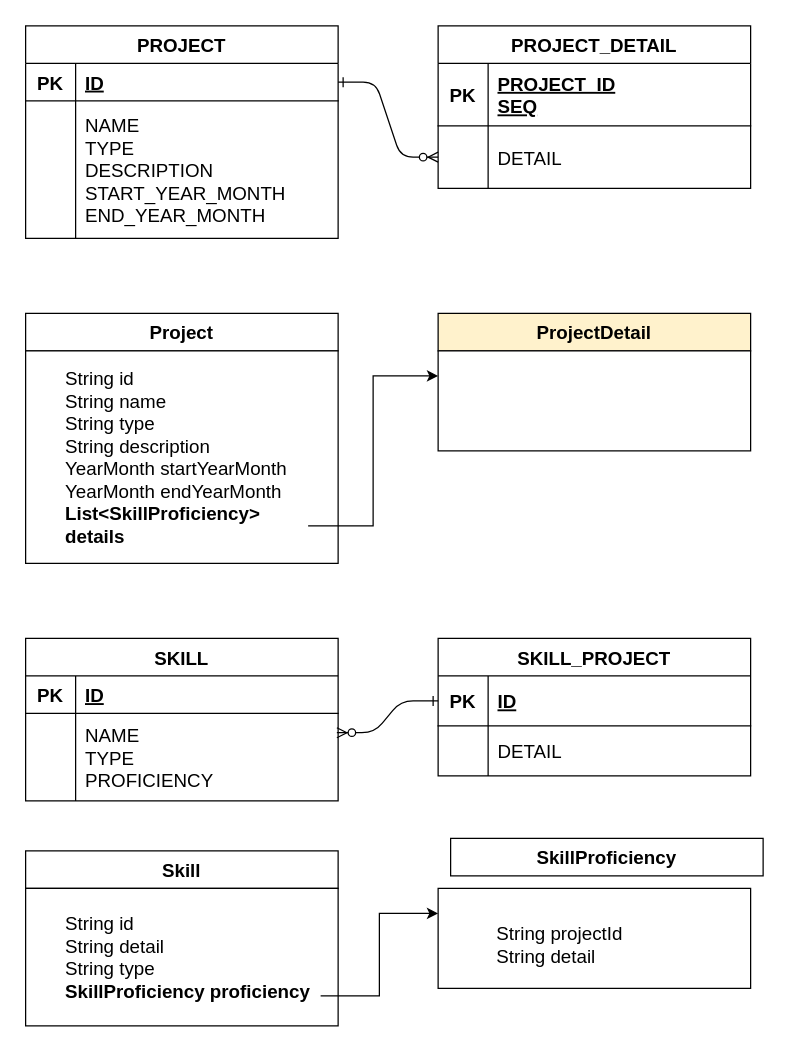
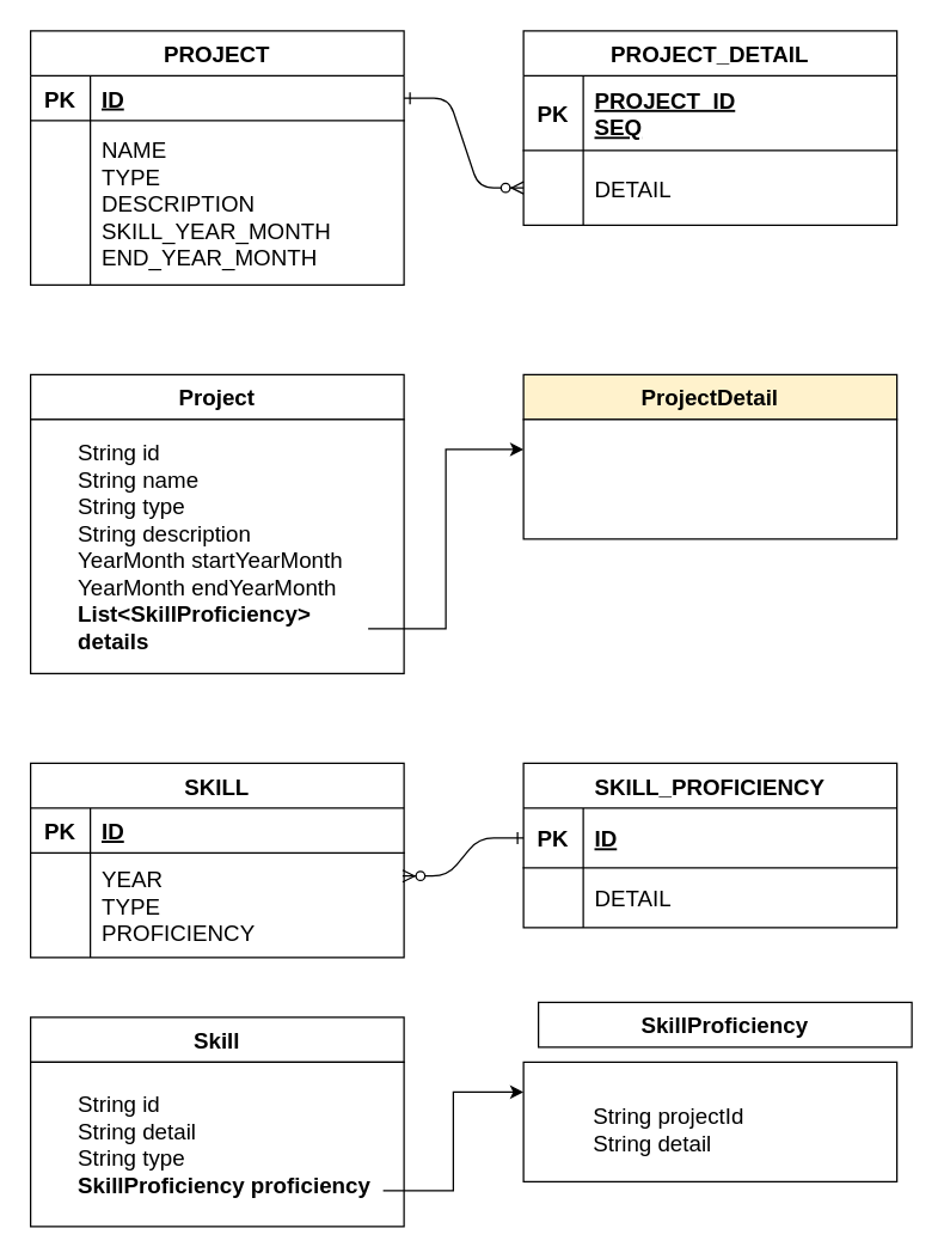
- <mxCell id="16" value="NAME&#10;TYPE&#10;DESCRIPTION&#10;START_YEAR_MONTH&#10;END_YEAR_MONTH" style="shape=partialRectangle;overflow=hidden;connectable=0;fillColor=none;top=0;left=0;bottom=0;right=0;align=left;spacingLeft=6;fontSize=15;" parent="14" vertex="1"><mxGeometry x="40" width="210" height="110" as="geometry"><mxRectangle width="210" height="110" as="alternateBounds" /></mxGeometry></mxCell>
+ <mxCell id="16" value="NAME&#10;TYPE&#10;DESCRIPTION&#10;SKILL_YEAR_MONTH&#10;END_YEAR_MONTH" style="shape=partialRectangle;overflow=hidden;connectable=0;fillColor=none;top=0;left=0;bottom=0;right=0;align=left;spacingLeft=6;fontSize=15;" parent="14" vertex="1"><mxGeometry x="40" width="210" height="110" as="geometry"><mxRectangle width="210" height="110" as="alternateBounds" /></mxGeometry></mxCell>
- <mxCell id="24" value="SKILL_PROJECT" style="shape=table;startSize=30;container=1;collapsible=1;childLayout=tableLayout;fixedRows=1;rowLines=0;fontStyle=1;align=center;resizeLast=1;fontSize=15;" parent="1" vertex="1"><mxGeometry x="350" y="510" width="250" height="110" as="geometry" /></mxCell>
+ <mxCell id="24" value="SKILL_PROFICIENCY" style="shape=table;startSize=30;container=1;collapsible=1;childLayout=tableLayout;fixedRows=1;rowLines=0;fontStyle=1;align=center;resizeLast=1;fontSize=15;" parent="1" vertex="1"><mxGeometry x="350" y="510" width="250" height="110" as="geometry" /></mxCell>
- <mxCell id="37" value="NAME&#10;TYPE&#10;PROFICIENCY" style="shape=partialRectangle;overflow=hidden;connectable=0;fillColor=none;top=0;left=0;bottom=0;right=0;align=left;spacingLeft=6;fontSize=15;" parent="35" vertex="1"><mxGeometry x="40" width="210" height="70" as="geometry"><mxRectangle width="210" height="70" as="alternateBounds" /></mxGeometry></mxCell>
+ <mxCell id="37" value="YEAR&#10;TYPE&#10;PROFICIENCY" style="shape=partialRectangle;overflow=hidden;connectable=0;fillColor=none;top=0;left=0;bottom=0;right=0;align=left;spacingLeft=6;fontSize=15;" parent="35" vertex="1"><mxGeometry x="40" width="210" height="70" as="geometry"><mxRectangle width="210" height="70" as="alternateBounds" /></mxGeometry></mxCell>
